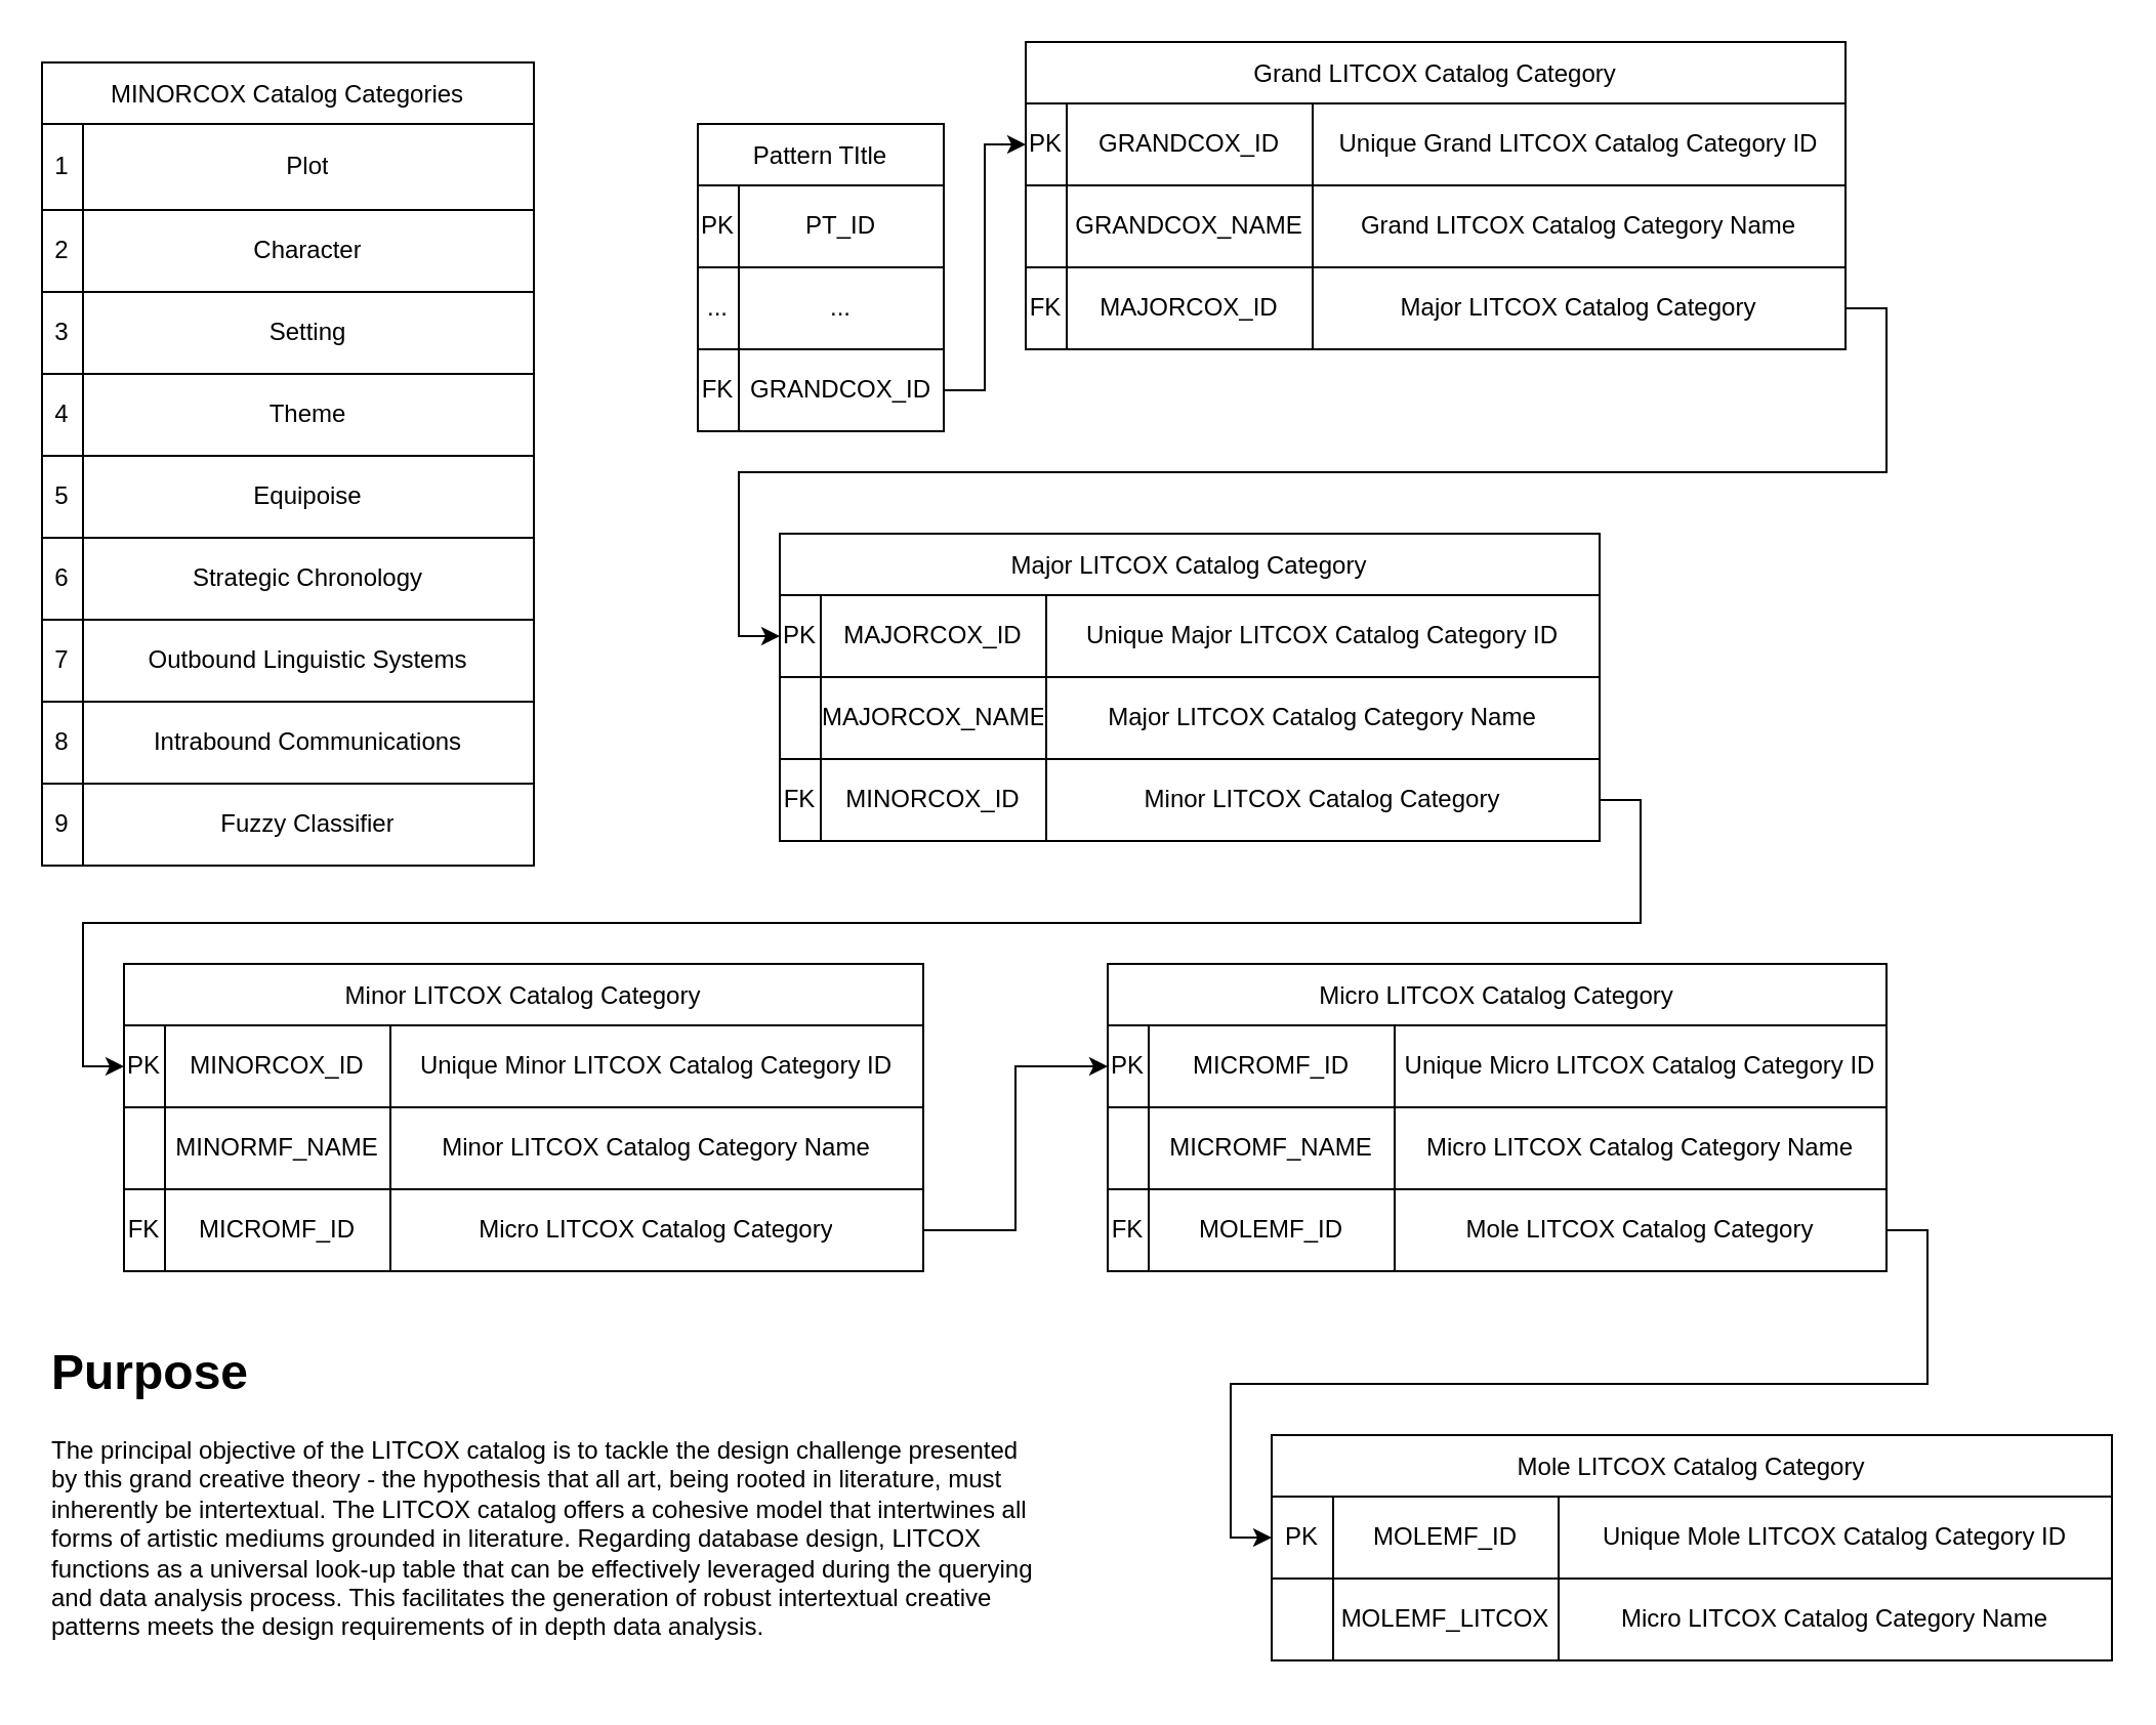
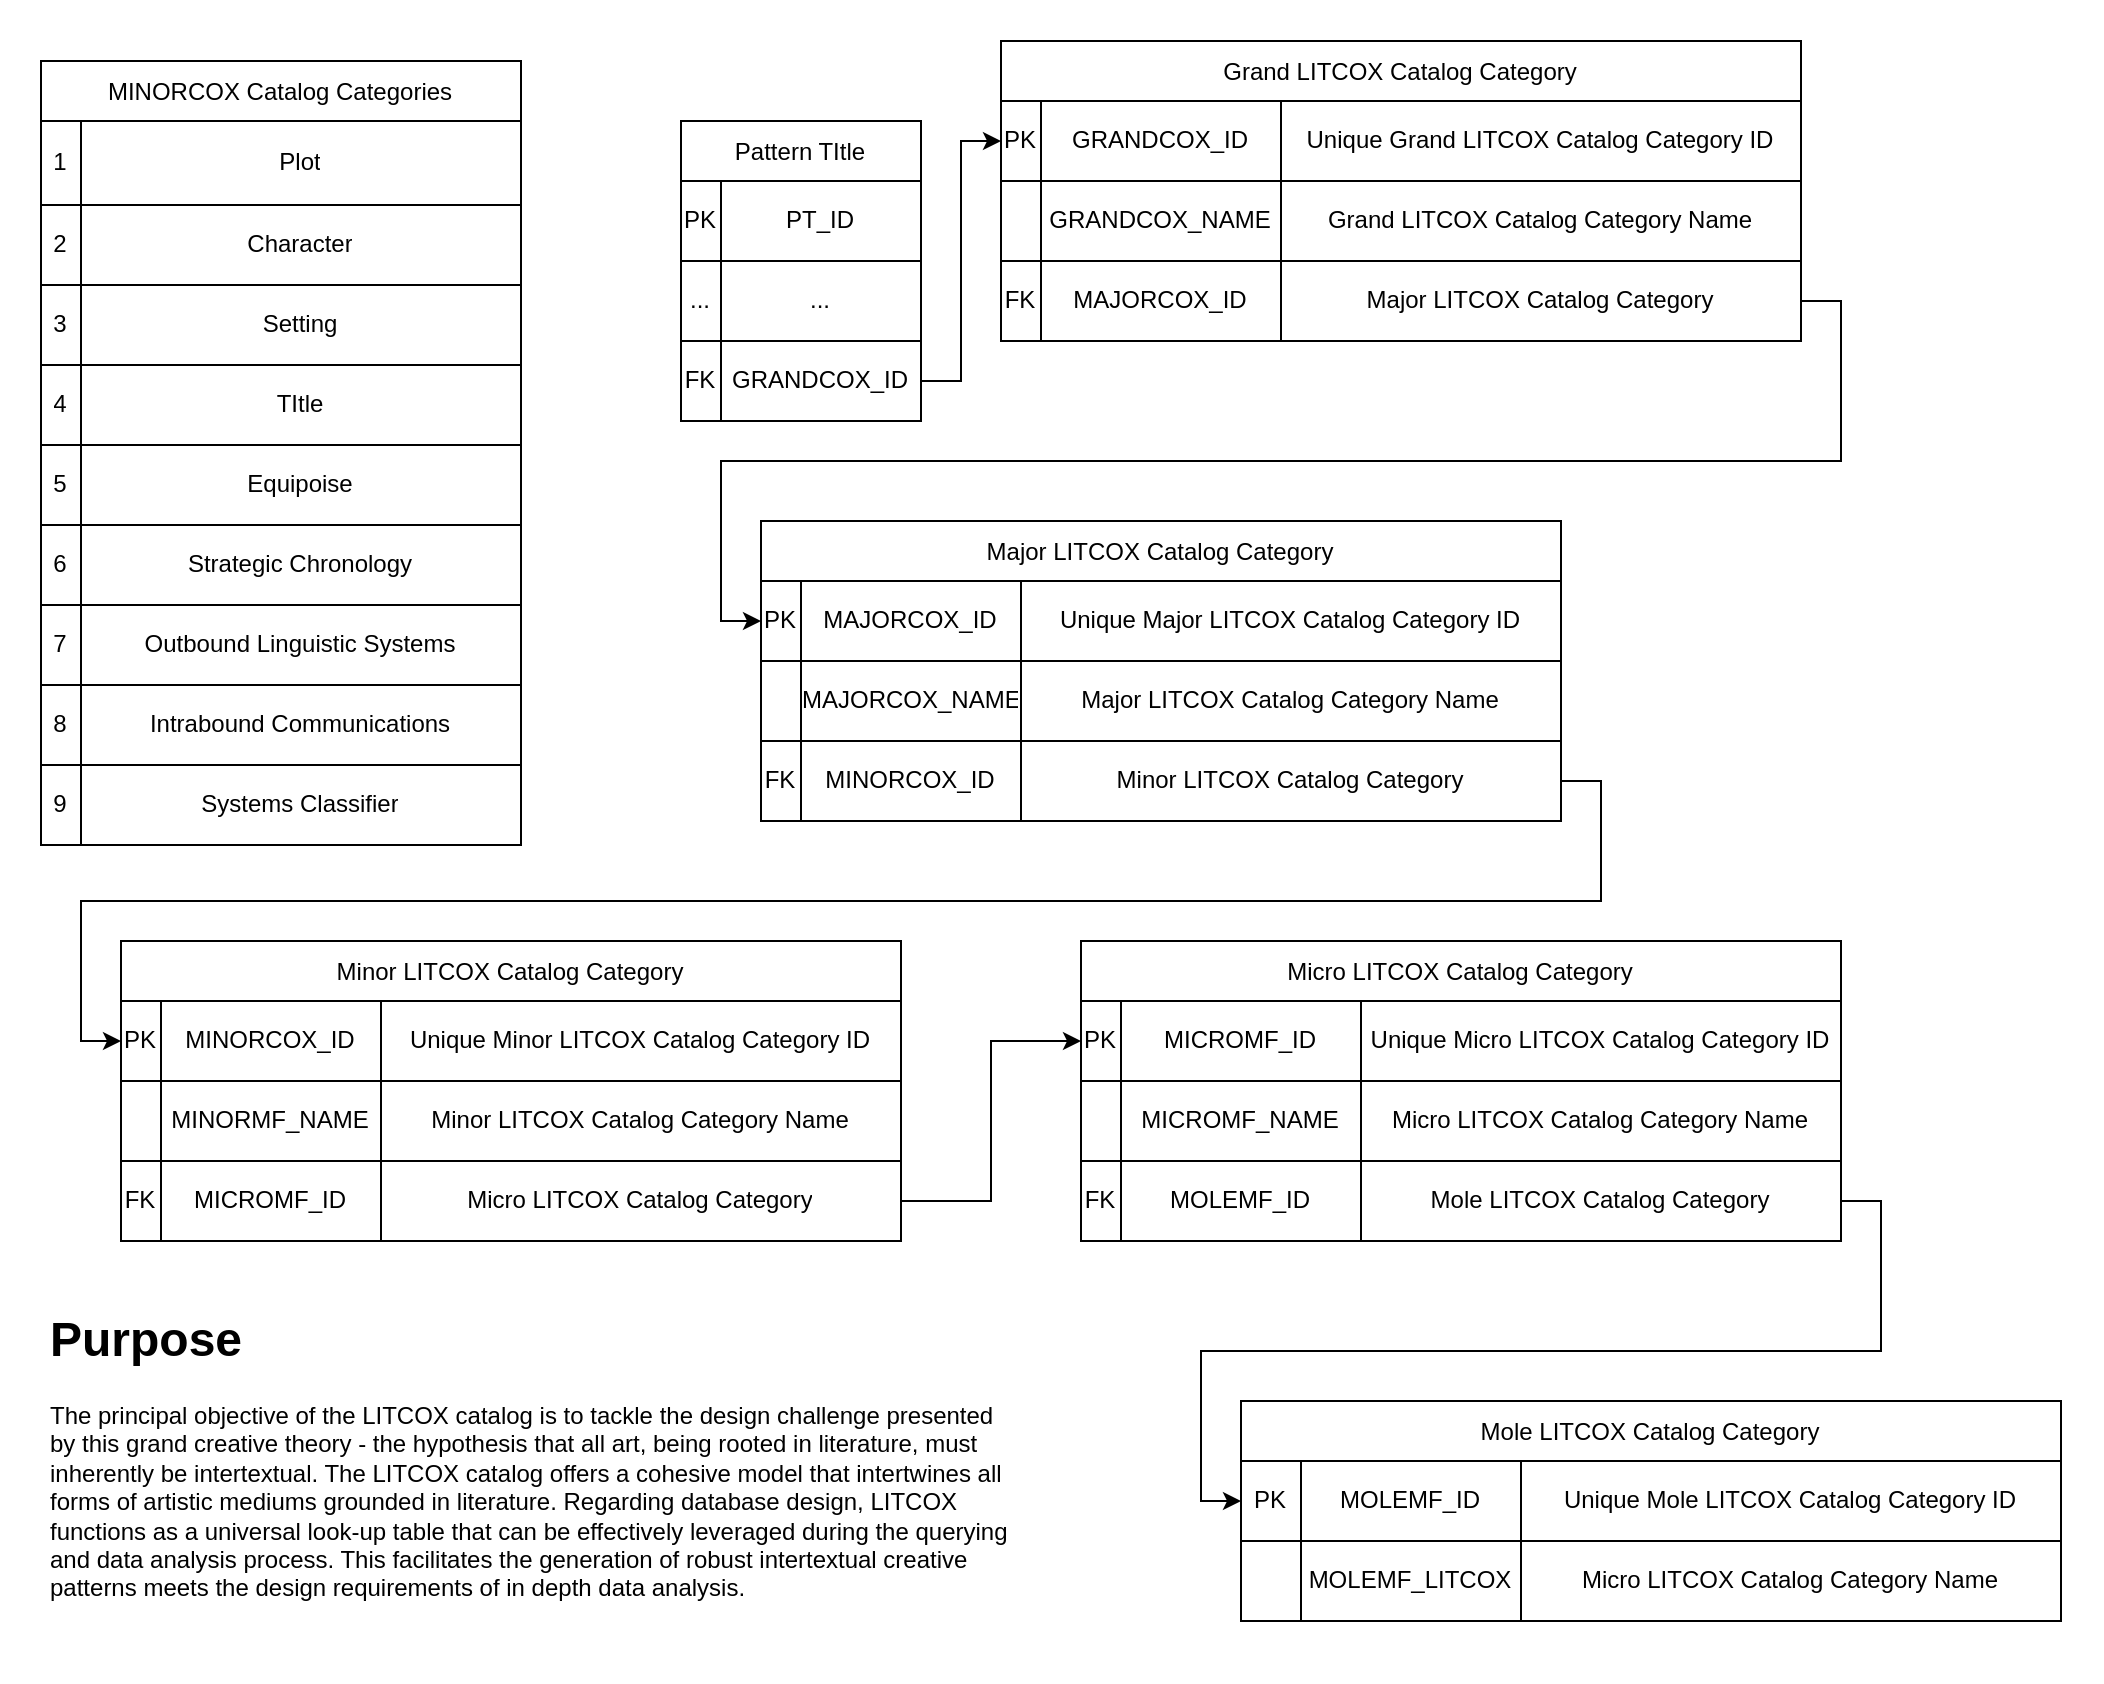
- <mxCell id="14" value="Theme" style="shape=partialRectangle;html=1;whiteSpace=wrap;connectable=0;strokeColor=inherit;overflow=hidden;fillColor=none;top=0;left=0;bottom=0;right=0;pointerEvents=1;" vertex="1" parent="12"><mxGeometry x="20" width="220" height="40" as="geometry"><mxRectangle width="220" height="40" as="alternateBounds" /></mxGeometry></mxCell>
+ <mxCell id="14" value="TItle" style="shape=partialRectangle;html=1;whiteSpace=wrap;connectable=0;strokeColor=inherit;overflow=hidden;fillColor=none;top=0;left=0;bottom=0;right=0;pointerEvents=1;" vertex="1" parent="12"><mxGeometry x="20" width="220" height="40" as="geometry"><mxRectangle width="220" height="40" as="alternateBounds" /></mxGeometry></mxCell>
- <mxCell id="29" value="Fuzzy Classifier" style="shape=partialRectangle;html=1;whiteSpace=wrap;connectable=0;strokeColor=inherit;overflow=hidden;fillColor=none;top=0;left=0;bottom=0;right=0;pointerEvents=1;" vertex="1" parent="27"><mxGeometry x="20" width="220" height="40" as="geometry"><mxRectangle width="220" height="40" as="alternateBounds" /></mxGeometry></mxCell>
+ <mxCell id="29" value="Systems Classifier" style="shape=partialRectangle;html=1;whiteSpace=wrap;connectable=0;strokeColor=inherit;overflow=hidden;fillColor=none;top=0;left=0;bottom=0;right=0;pointerEvents=1;" vertex="1" parent="27"><mxGeometry x="20" width="220" height="40" as="geometry"><mxRectangle width="220" height="40" as="alternateBounds" /></mxGeometry></mxCell>
